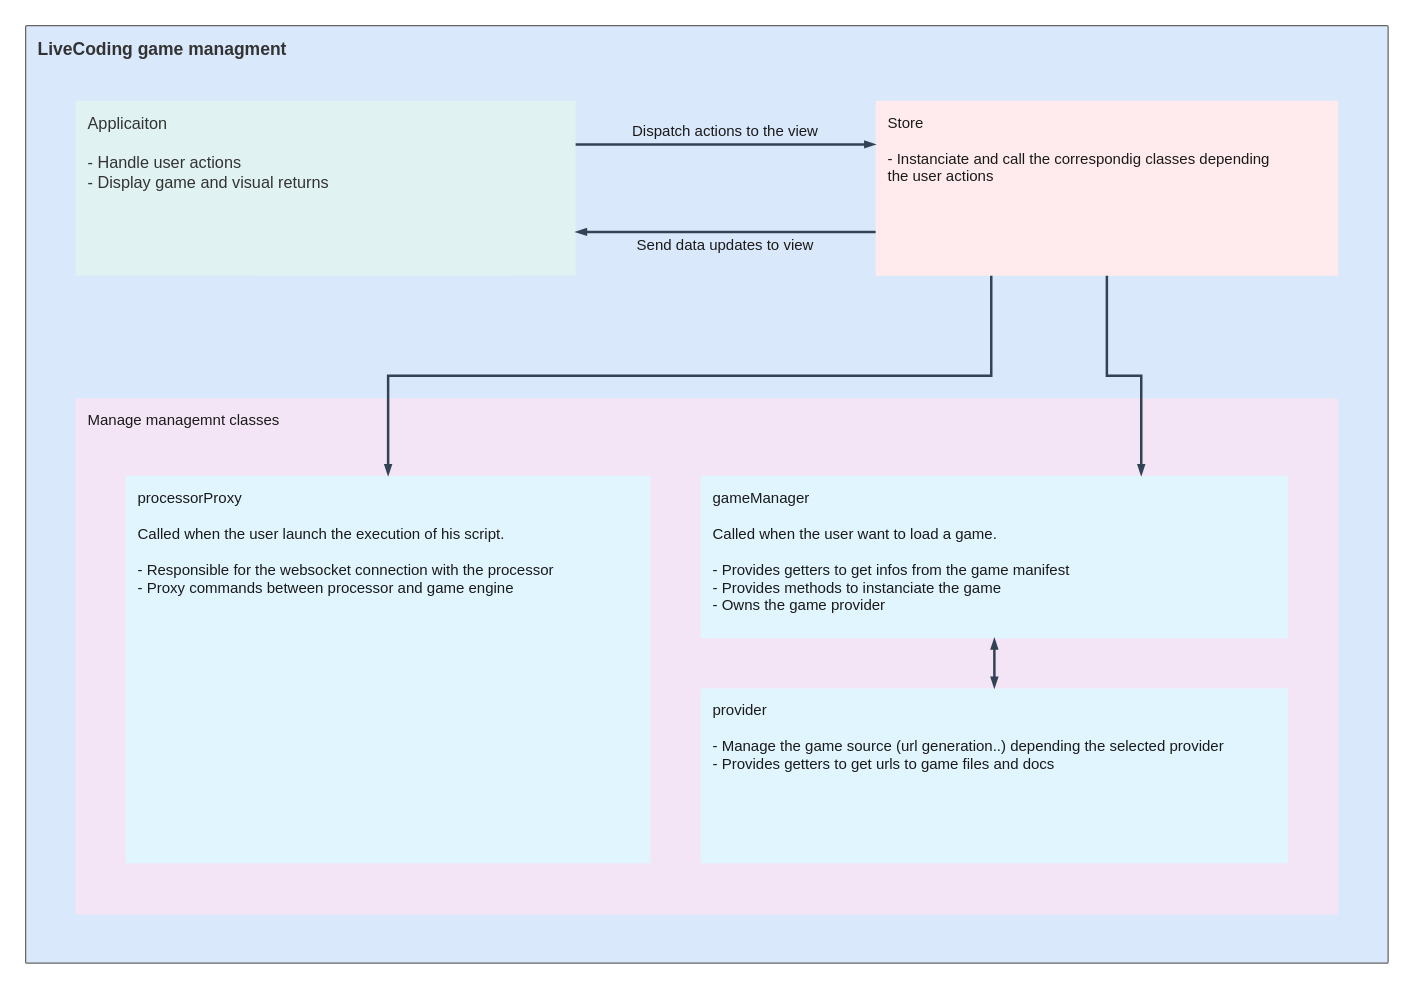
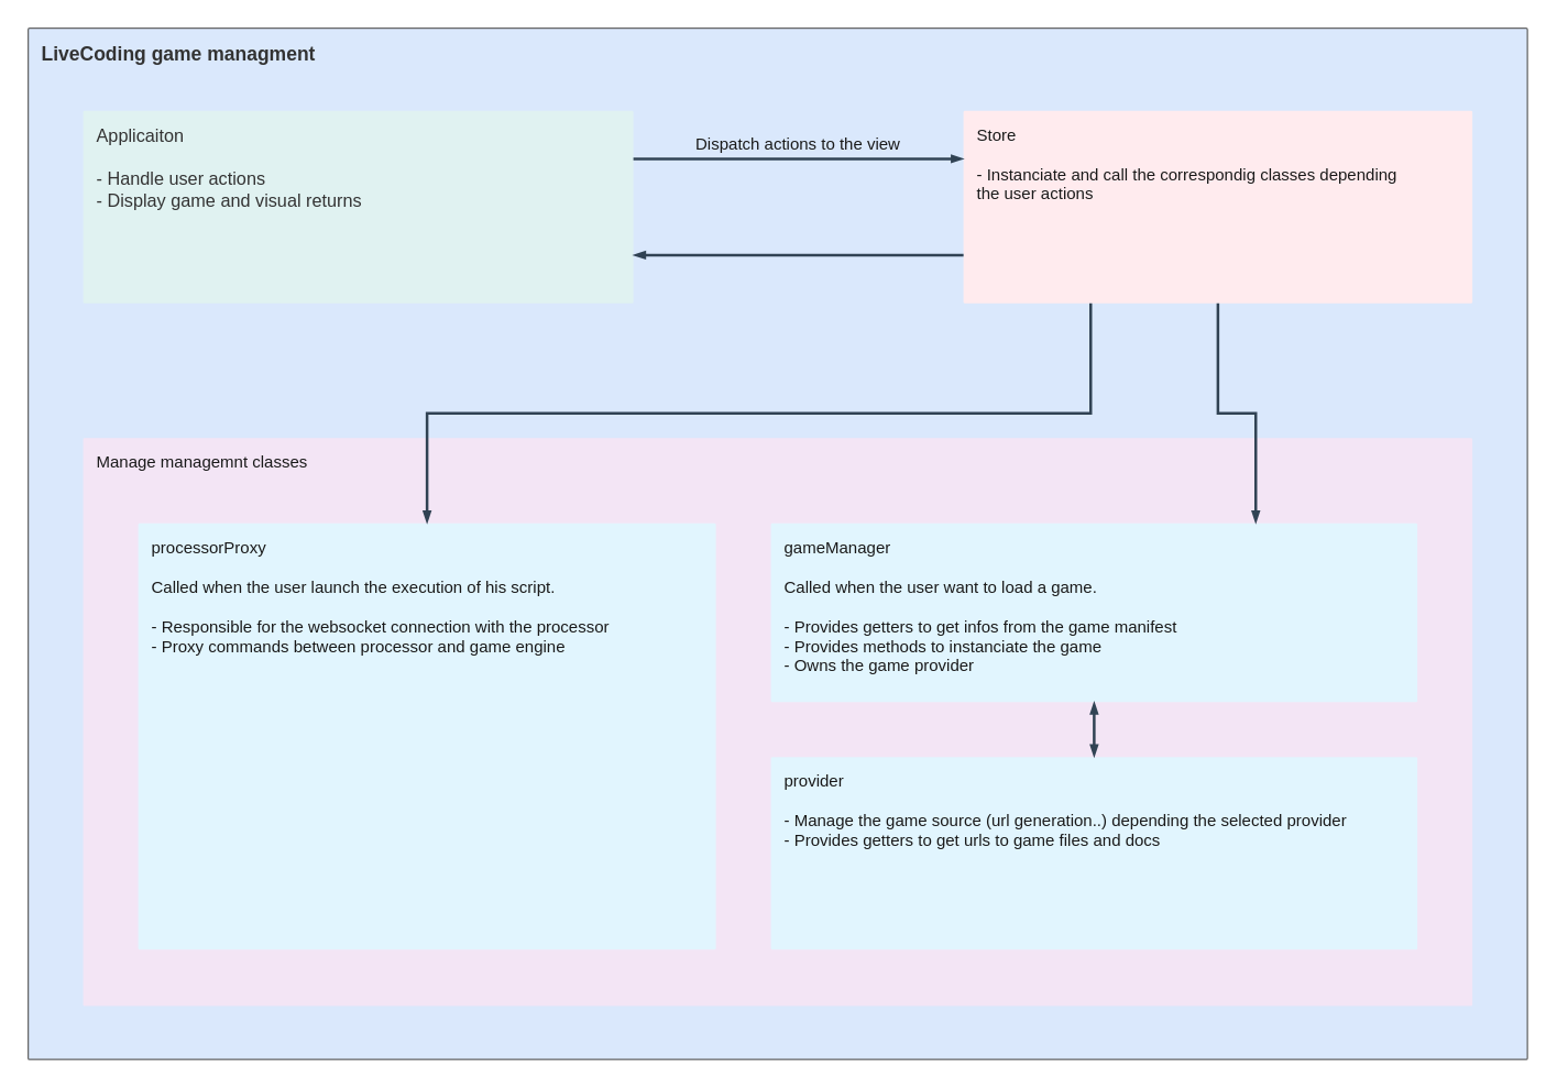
- <mxCell id="9" value="Send data updates to view" style="text;align=center;fontStyle=0;verticalAlign=middle;spacingLeft=3;spacingRight=3;strokeColor=none;rotatable=0;points=[[0,0.5],[1,0.5]];portConstraint=eastwest;fillColor=none;fontColor=#1A1A1A;" vertex="1" parent="1"><mxGeometry x="480" y="182" width="200" height="26" as="geometry" /></mxCell>
